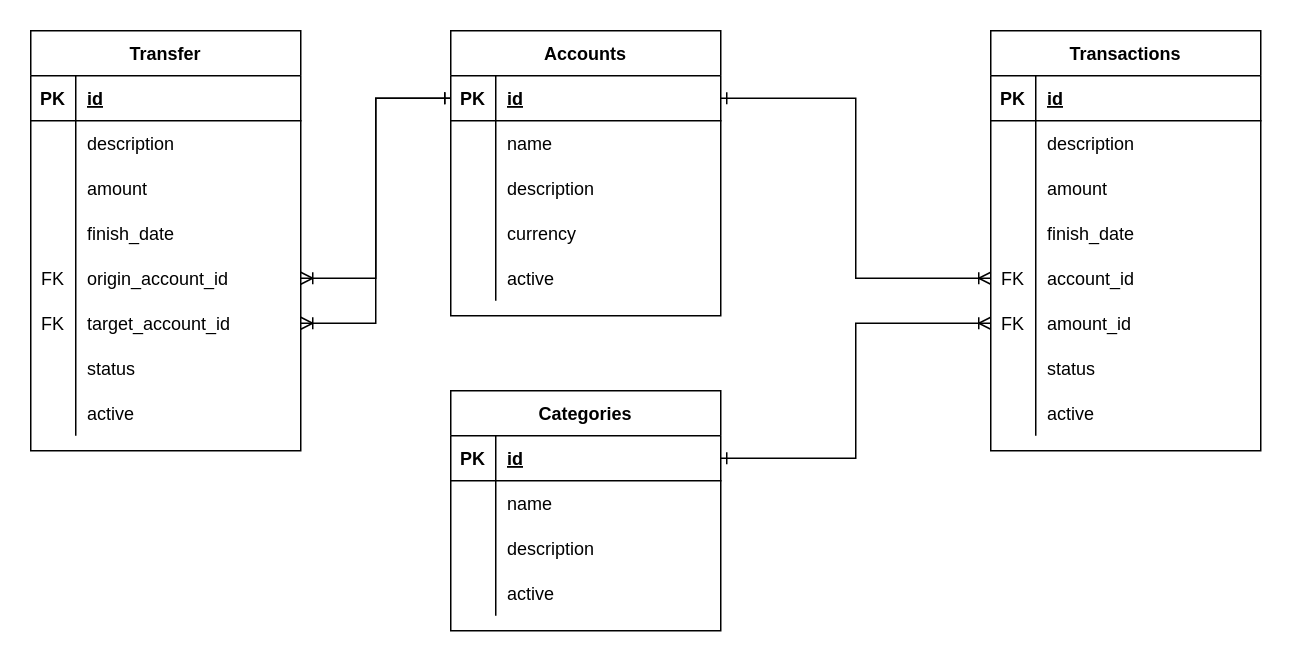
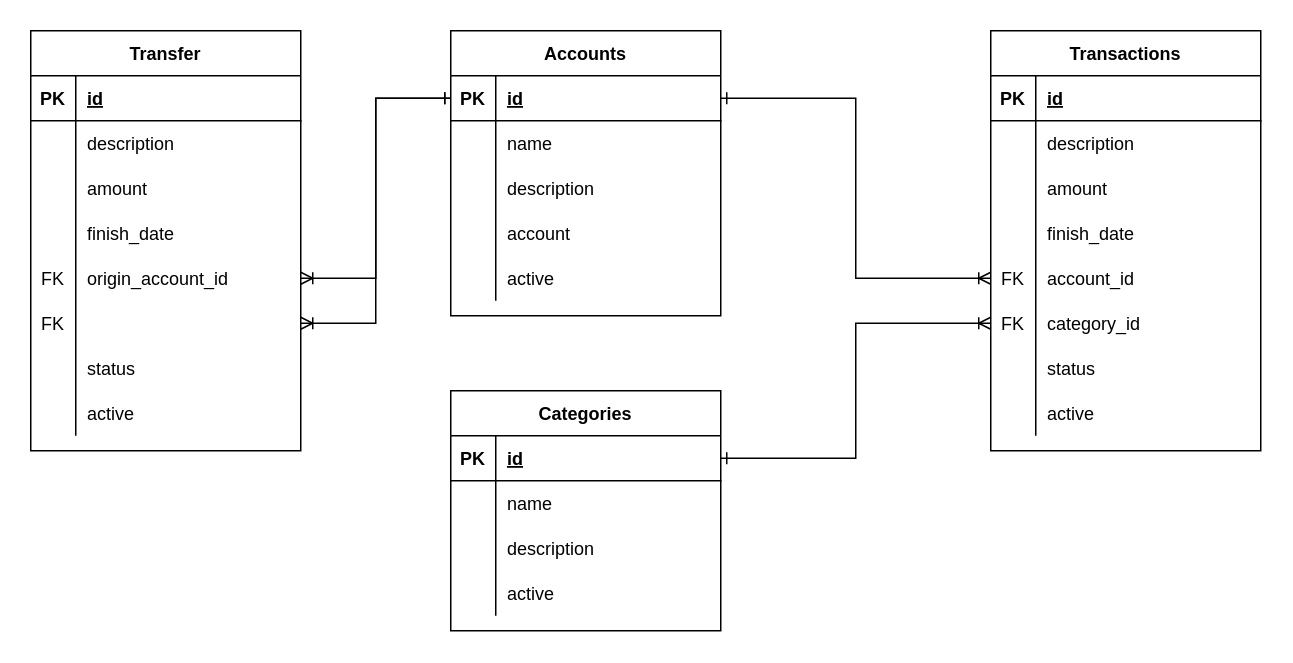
- <mxCell id="14" value="currency" style="shape=partialRectangle;connectable=0;fillColor=none;top=0;left=0;bottom=0;right=0;align=left;spacingLeft=6;overflow=hidden;" parent="12" vertex="1"><mxGeometry x="30" width="150" height="30" as="geometry"><mxRectangle width="150" height="30" as="alternateBounds" /></mxGeometry></mxCell>
+ <mxCell id="14" value="account" style="shape=partialRectangle;connectable=0;fillColor=none;top=0;left=0;bottom=0;right=0;align=left;spacingLeft=6;overflow=hidden;" parent="12" vertex="1"><mxGeometry x="30" width="150" height="30" as="geometry"><mxRectangle width="150" height="30" as="alternateBounds" /></mxGeometry></mxCell>
- <mxCell id="76" value="target_account_id" style="shape=partialRectangle;connectable=0;fillColor=none;top=0;left=0;bottom=0;right=0;align=left;spacingLeft=6;overflow=hidden;" vertex="1" parent="74"><mxGeometry x="30" width="150" height="30" as="geometry"><mxRectangle width="150" height="30" as="alternateBounds" /></mxGeometry></mxCell>
- <mxCell id="49" value="amount_id" style="shape=partialRectangle;connectable=0;fillColor=none;top=0;left=0;bottom=0;right=0;align=left;spacingLeft=6;overflow=hidden;" parent="47" vertex="1"><mxGeometry x="30" width="150" height="30" as="geometry"><mxRectangle width="150" height="30" as="alternateBounds" /></mxGeometry></mxCell>
+ <mxCell id="49" value="category_id" style="shape=partialRectangle;connectable=0;fillColor=none;top=0;left=0;bottom=0;right=0;align=left;spacingLeft=6;overflow=hidden;" parent="47" vertex="1"><mxGeometry x="30" width="150" height="30" as="geometry"><mxRectangle width="150" height="30" as="alternateBounds" /></mxGeometry></mxCell>
